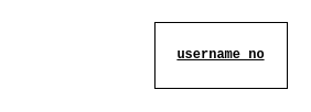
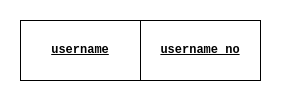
+ <mxCell id="2" value="username" style="rounded=0;whiteSpace=wrap;html=1;fontStyle=5;fontFamily=Courier New;labelBackgroundColor=none;" vertex="1" parent="1"><mxGeometry x="20" y="20" width="120" height="60" as="geometry" /></mxCell>
